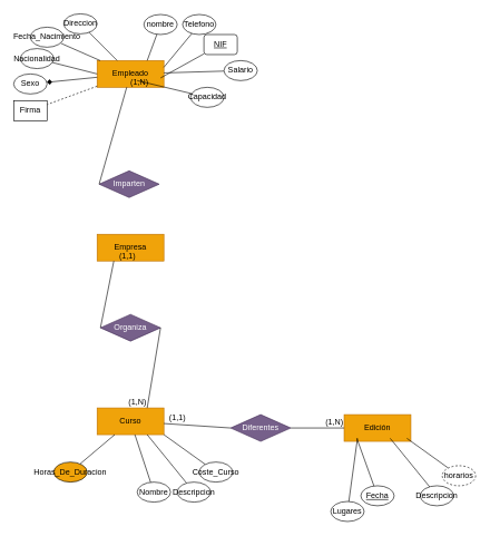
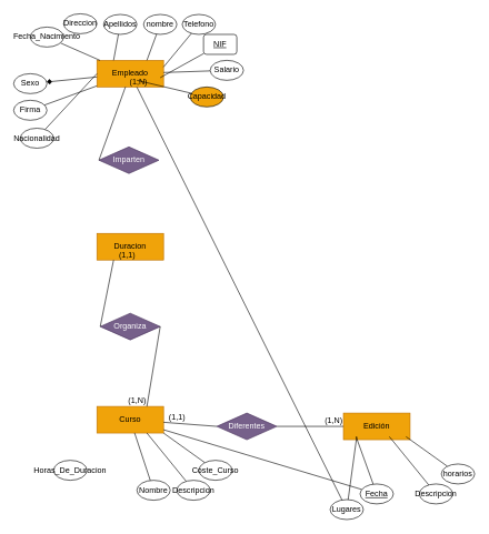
+ <mxCell id="42" value="Apellidos" style="ellipse;whiteSpace=wrap;html=1;align=center;" parent="1" vertex="1"><mxGeometry x="155" y="21" width="50" height="30" as="geometry" /></mxCell>
- <mxCell id="43" value="" style="endArrow=none;html=1;rounded=0;" parent="1" source="4" target="44" edge="1"><mxGeometry relative="1" as="geometry"><mxPoint x="60" y="35" as="sourcePoint" /><mxPoint x="120" y="35" as="targetPoint" /></mxGeometry></mxCell>
+ <mxCell id="43" value="" style="endArrow=none;html=1;rounded=0;" parent="1" source="4" target="30" edge="1"><mxGeometry relative="1" as="geometry"><mxPoint x="60" y="35" as="sourcePoint" /><mxPoint x="120" y="35" as="targetPoint" /></mxGeometry></mxCell>
+ <mxCell id="41" value="" style="endArrow=none;html=1;rounded=0;exitX=0.25;exitY=0;exitDx=0;exitDy=0;" parent="1" source="4" target="42" edge="1"><mxGeometry relative="1" as="geometry"><mxPoint x="113" y="36" as="sourcePoint" /><mxPoint x="173" y="36" as="targetPoint" /></mxGeometry></mxCell>
- <mxCell id="50" value="Nacionalidad" style="ellipse;whiteSpace=wrap;html=1;align=center;" parent="1" vertex="1"><mxGeometry x="30" y="72" width="50" height="30" as="geometry" /></mxCell>
+ <mxCell id="50" value="Nacionalidad" style="ellipse;whiteSpace=wrap;html=1;align=center;" parent="1" vertex="1"><mxGeometry x="30" y="192" width="50" height="30" as="geometry" /></mxCell>
- <mxCell id="56" value="Salario" style="ellipse;whiteSpace=wrap;html=1;align=center;" parent="1" vertex="1"><mxGeometry x="335" y="90" width="50" height="30" as="geometry" /></mxCell>
+ <mxCell id="56" value="Salario" style="ellipse;whiteSpace=wrap;html=1;align=center;" parent="1" vertex="1"><mxGeometry x="315" y="90" width="50" height="30" as="geometry" /></mxCell>
- <mxCell id="58" value="Capacidad" style="ellipse;whiteSpace=wrap;html=1;align=center;" parent="1" vertex="1"><mxGeometry x="285" y="130" width="50" height="30" as="geometry" /></mxCell>
+ <mxCell id="58" value="Capacidad" style="ellipse;whiteSpace=wrap;html=1;align=center;fillColor=#f0a30a;" parent="1" vertex="1"><mxGeometry x="285" y="130" width="50" height="30" as="geometry" /></mxCell>
- <mxCell id="53" value="" style="endArrow=none;html=1;rounded=0;dashed=1;" parent="1" source="4" target="54" edge="1"><mxGeometry relative="1" as="geometry"><mxPoint x="-15" y="165" as="sourcePoint" /><mxPoint x="45" y="165" as="targetPoint" /></mxGeometry></mxCell>
+ <mxCell id="53" value="" style="endArrow=none;html=1;rounded=0;" parent="1" source="4" target="54" edge="1"><mxGeometry relative="1" as="geometry"><mxPoint x="-15" y="165" as="sourcePoint" /><mxPoint x="45" y="165" as="targetPoint" /></mxGeometry></mxCell>
- <mxCell id="54" value="Firma" style="whiteSpace=wrap;html=1;align=center;rounded=0;" parent="1" vertex="1"><mxGeometry x="20" y="150" width="50" height="30" as="geometry" /></mxCell>
+ <mxCell id="54" value="Firma" style="ellipse;whiteSpace=wrap;html=1;align=center;" parent="1" vertex="1"><mxGeometry x="20" y="150" width="50" height="30" as="geometry" /></mxCell>
- <mxCell id="34" value="Imparten" style="shape=rhombus;perimeter=rhombusPerimeter;whiteSpace=wrap;html=1;align=center;fillColor=#76608a;fontColor=#ffffff;strokeColor=#432D57;" parent="1" vertex="1"><mxGeometry x="148" y="255" width="90" height="40" as="geometry" /></mxCell>
+ <mxCell id="34" value="Imparten" style="shape=rhombus;perimeter=rhombusPerimeter;whiteSpace=wrap;html=1;align=center;fillColor=#76608a;fontColor=#ffffff;strokeColor=#432D57;" parent="1" vertex="1"><mxGeometry x="148" y="220" width="90" height="40" as="geometry" /></mxCell>
- <mxCell id="2" value="Empresa" style="whiteSpace=wrap;html=1;align=center;fillColor=#f0a30a;strokeColor=#BD7000;fontColor=#000000;" parent="1" vertex="1"><mxGeometry x="145" y="350" width="100" height="40" as="geometry" /></mxCell>
+ <mxCell id="2" value="Duracion" style="whiteSpace=wrap;html=1;align=center;fillColor=#f0a30a;strokeColor=#BD7000;fontColor=#000000;" parent="1" vertex="1"><mxGeometry x="145" y="350" width="100" height="40" as="geometry" /></mxCell>
- <mxCell id="20" value="Diferentes" style="shape=rhombus;perimeter=rhombusPerimeter;whiteSpace=wrap;html=1;align=center;fillColor=#76608a;fontColor=#ffffff;strokeColor=#432D57;" parent="1" vertex="1"><mxGeometry x="345" y="620" width="90" height="40" as="geometry" /></mxCell>
+ <mxCell id="20" value="Diferentes" style="shape=rhombus;perimeter=rhombusPerimeter;whiteSpace=wrap;html=1;align=center;fillColor=#76608a;fontColor=#ffffff;strokeColor=#432D57;" parent="1" vertex="1"><mxGeometry x="325" y="620" width="90" height="40" as="geometry" /></mxCell>
- <mxCell id="9" value="" style="endArrow=none;html=1;rounded=0;" parent="1" source="3" target="10" edge="1"><mxGeometry relative="1" as="geometry"><mxPoint x="35" y="715" as="sourcePoint" /><mxPoint x="95" y="715" as="targetPoint" /></mxGeometry></mxCell>
+ <mxCell id="9" value="" style="endArrow=none;html=1;rounded=0;" parent="1" source="3" target="26" edge="1"><mxGeometry relative="1" as="geometry"><mxPoint x="35" y="715" as="sourcePoint" /><mxPoint x="95" y="715" as="targetPoint" /></mxGeometry></mxCell>
- <mxCell id="10" value="Horas_De_Duracion" style="ellipse;whiteSpace=wrap;html=1;align=center;fillColor=#f0a30a;" parent="1" vertex="1"><mxGeometry x="80" y="691" width="50" height="30" as="geometry" /></mxCell>
+ <mxCell id="10" value="Horas_De_Duracion" style="ellipse;whiteSpace=wrap;html=1;align=center;" parent="1" vertex="1"><mxGeometry x="80" y="691" width="50" height="30" as="geometry" /></mxCell>
- <mxCell id="33" value="horarios" style="ellipse;whiteSpace=wrap;html=1;align=center;dashed=1;" parent="1" vertex="1"><mxGeometry x="662" y="696.5" width="50" height="30" as="geometry" /></mxCell>
+ <mxCell id="33" value="horarios" style="ellipse;whiteSpace=wrap;html=1;align=center;" parent="1" vertex="1"><mxGeometry x="662" y="696.5" width="50" height="30" as="geometry" /></mxCell>
